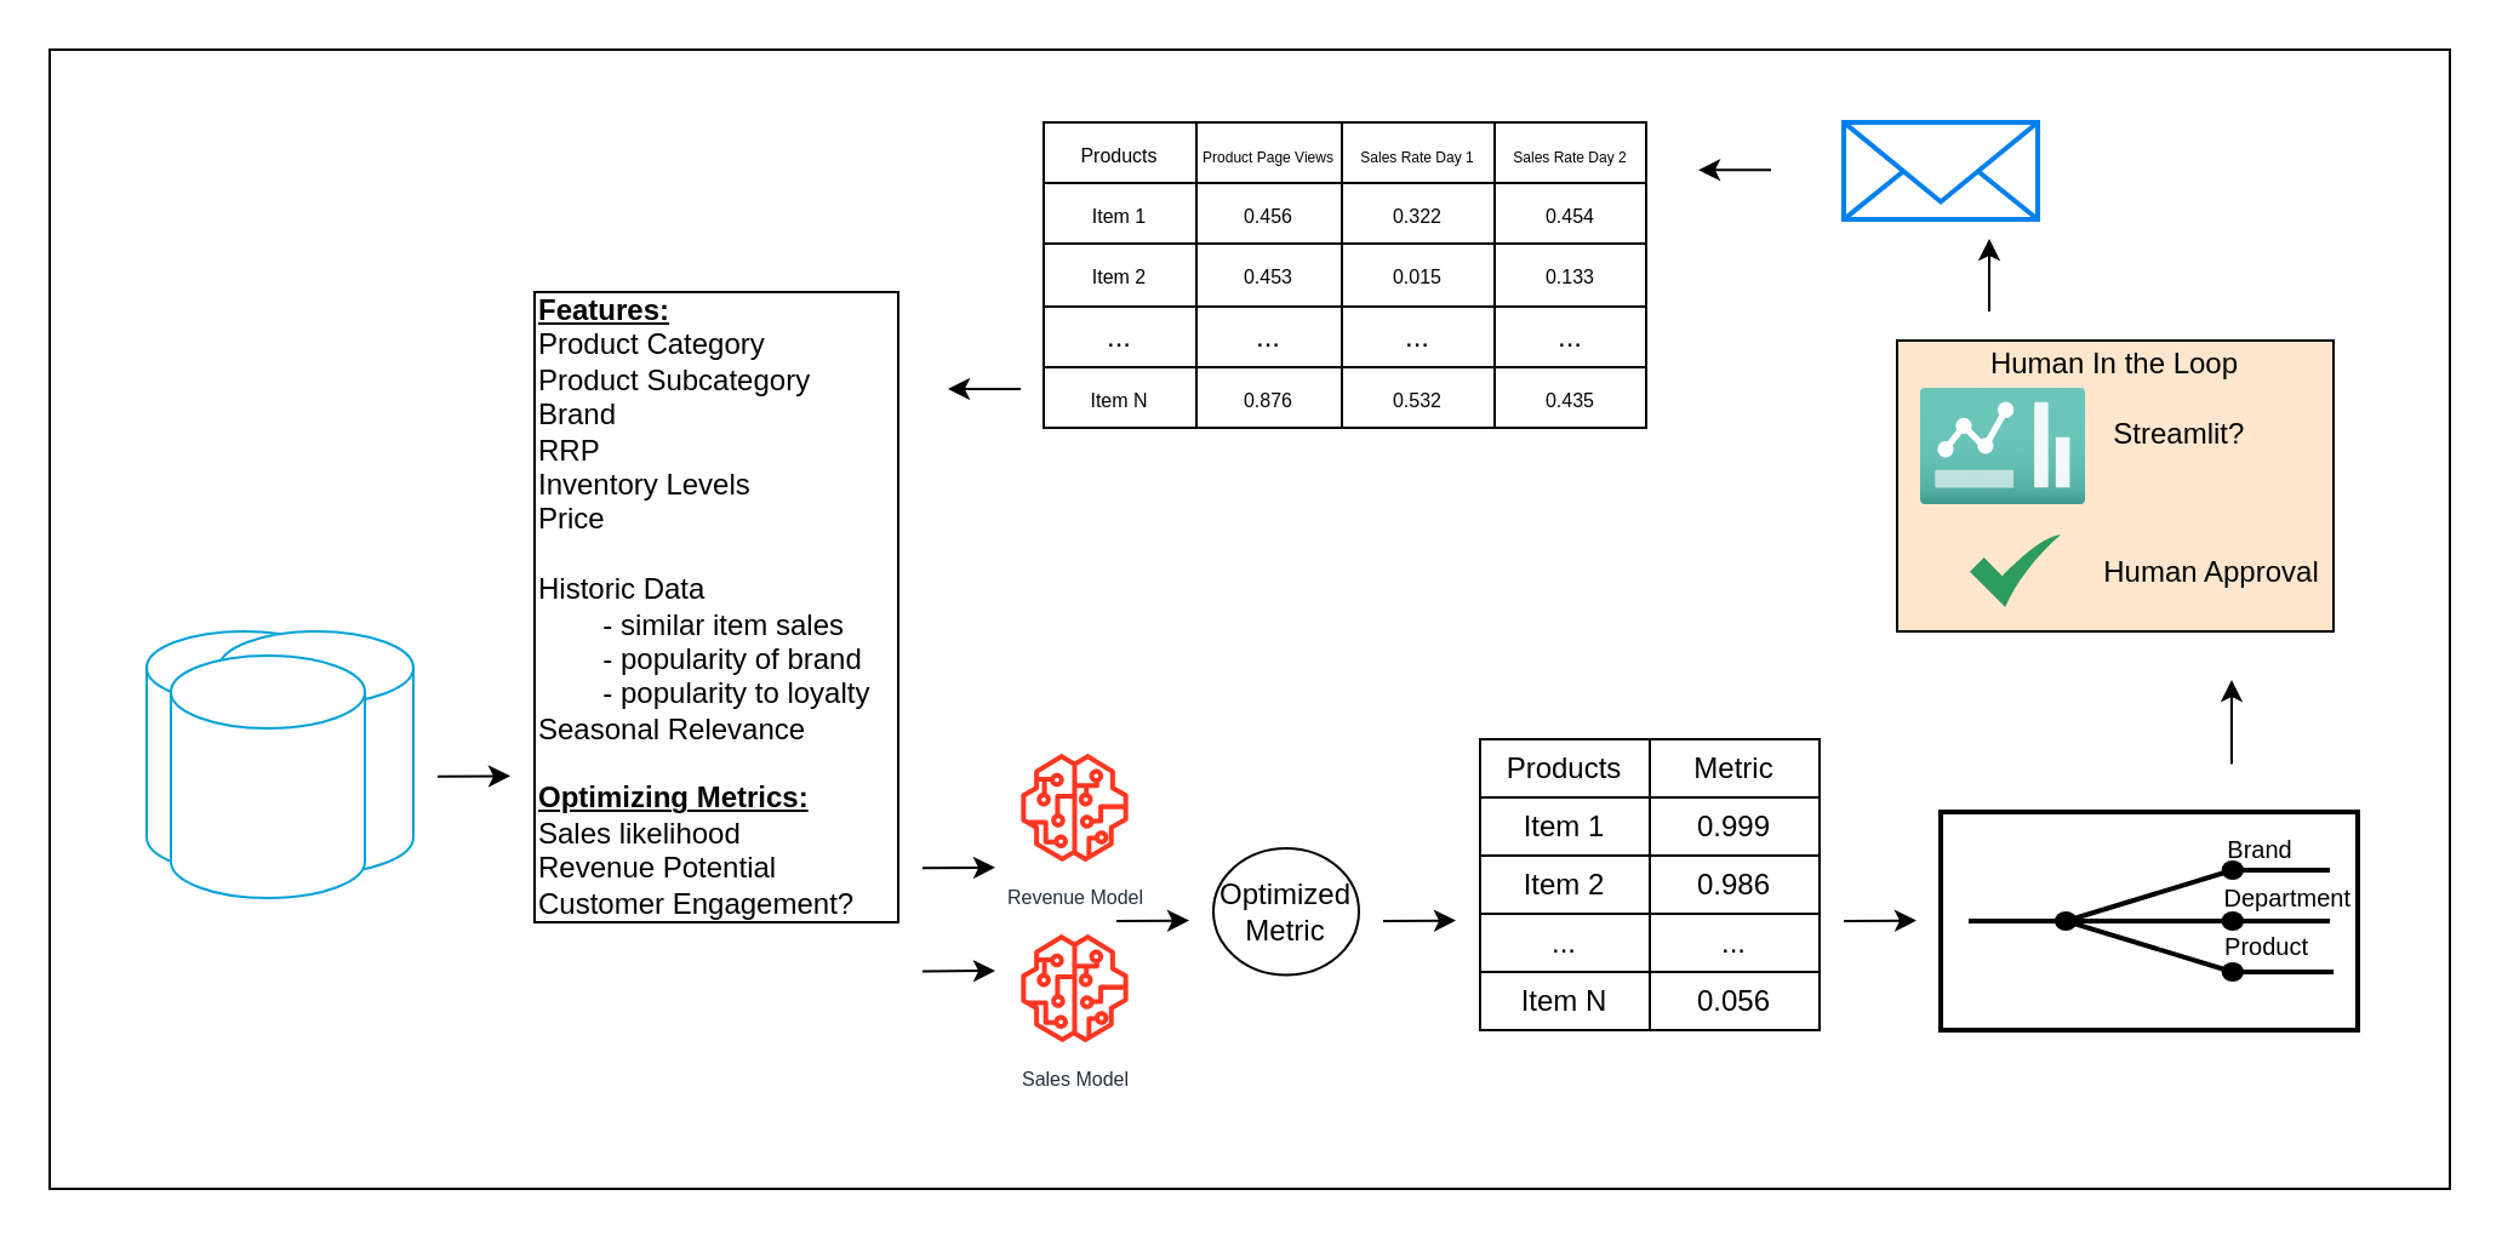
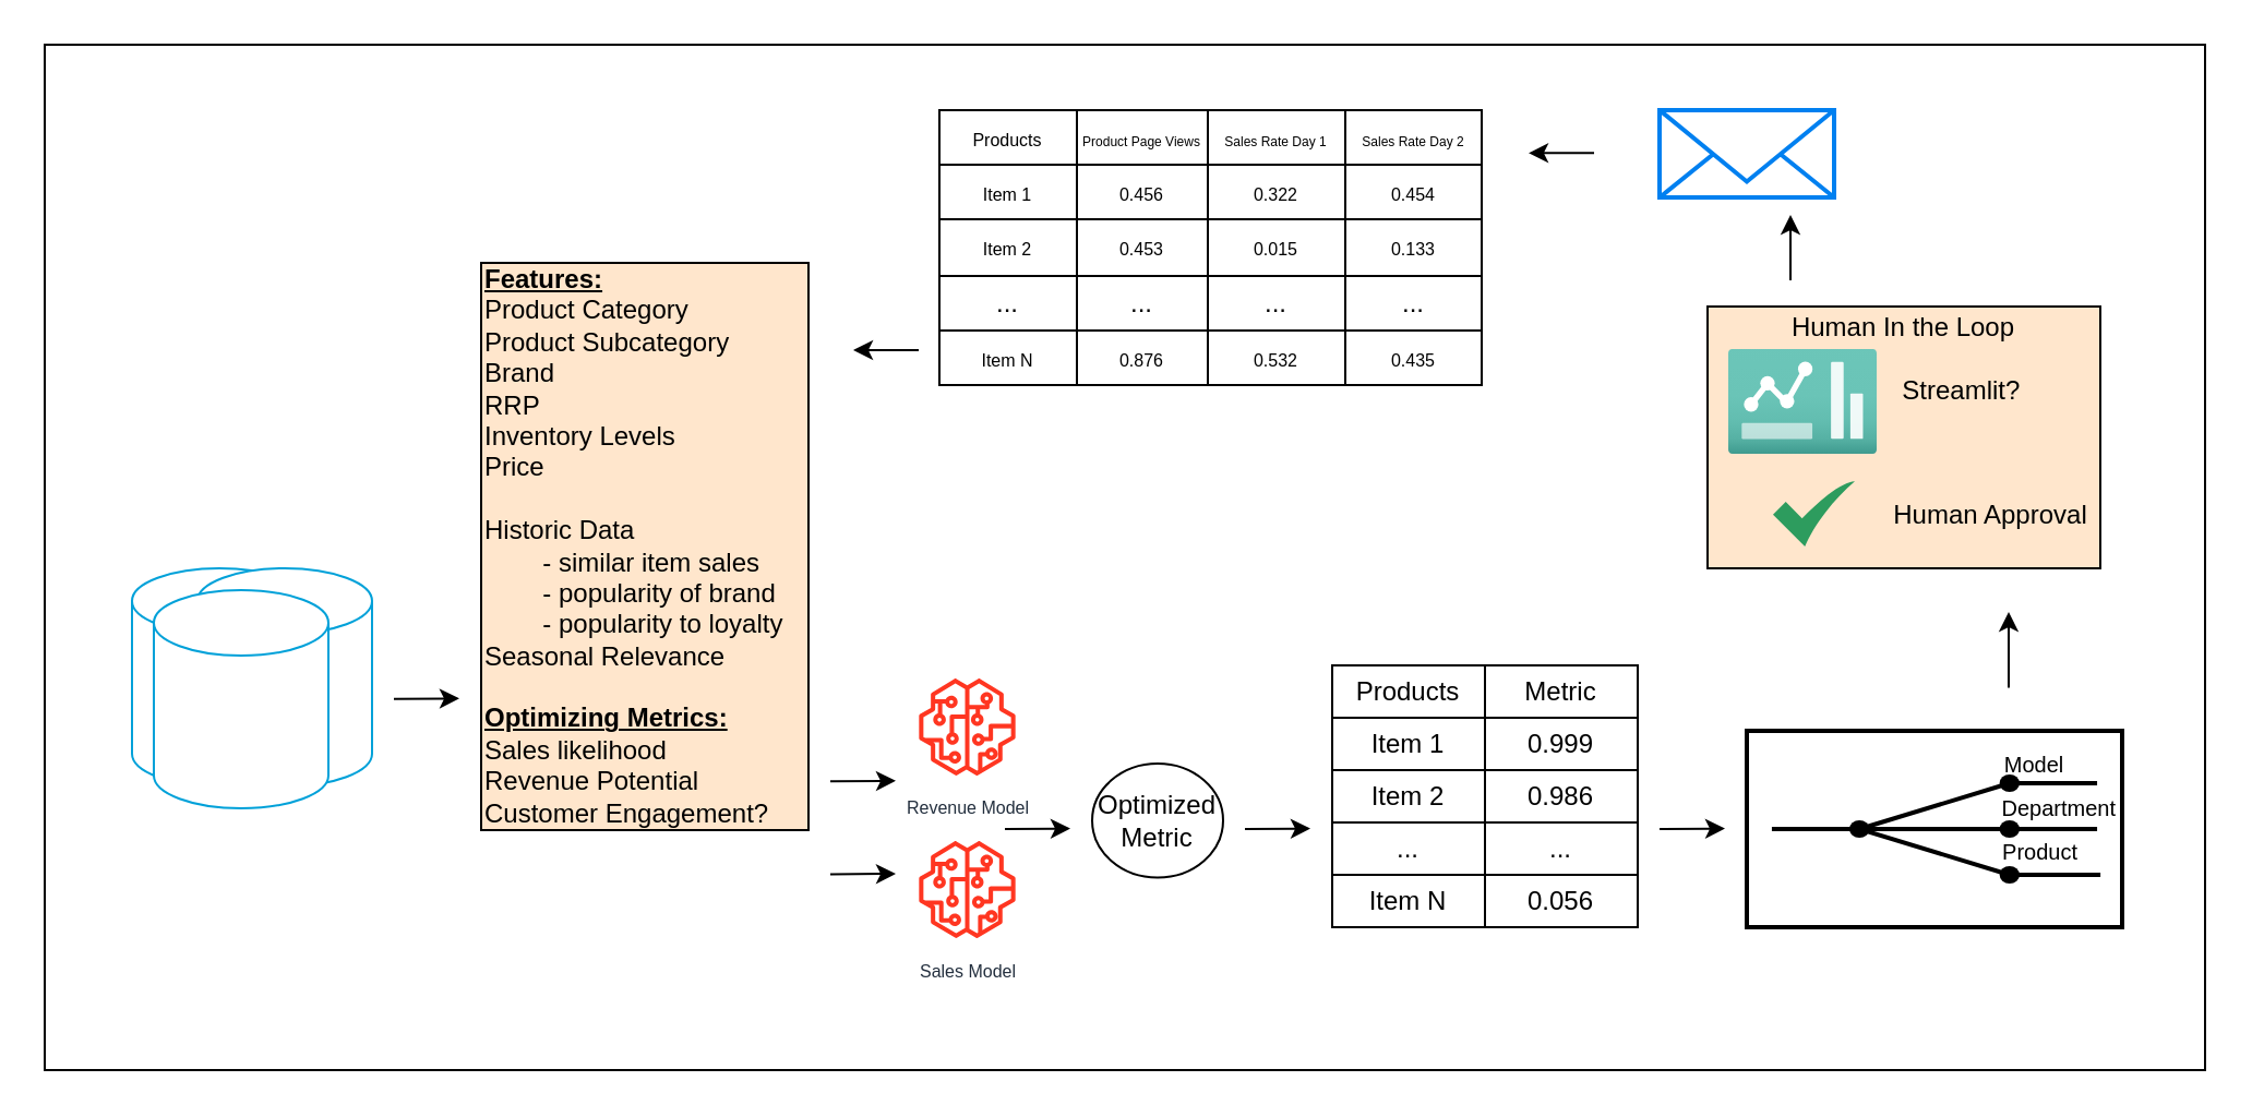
- <mxCell id="6" value="&lt;div&gt;&lt;b&gt;&lt;u&gt;Features:&lt;/u&gt;&lt;/b&gt;&lt;/div&gt;Product Category&lt;div&gt;Product Subcategory&lt;/div&gt;&lt;div&gt;Brand&lt;/div&gt;&lt;div&gt;&lt;div&gt;RRP&lt;/div&gt;&lt;div&gt;Inventory Levels&lt;/div&gt;&lt;div&gt;Price&lt;/div&gt;&lt;div&gt;&lt;br&gt;&lt;/div&gt;&lt;div&gt;Historic Data&lt;/div&gt;&lt;div&gt;&lt;span style=&quot;white-space: pre;&quot;&gt;&#09;&lt;/span&gt;- similar item sales&lt;br&gt;&lt;/div&gt;&lt;div&gt;&lt;span style=&quot;white-space: pre;&quot;&gt;&#09;&lt;/span&gt;- popularity of brand&lt;br&gt;&lt;/div&gt;&lt;div&gt;&lt;span style=&quot;white-space: pre;&quot;&gt;&#09;&lt;/span&gt;- popularity to loyalty&lt;br&gt;&lt;/div&gt;&lt;div&gt;Seasonal Relevance&lt;/div&gt;&lt;div&gt;&lt;br&gt;&lt;/div&gt;&lt;div&gt;&lt;b&gt;&lt;u&gt;Optimizing Metrics:&lt;/u&gt;&lt;/b&gt;&lt;/div&gt;&lt;div&gt;Sales likelihood&lt;/div&gt;&lt;div&gt;Revenue Potential&lt;/div&gt;&lt;div&gt;Customer Engagement?&lt;/div&gt;&lt;/div&gt;" style="rounded=0;whiteSpace=wrap;html=1;align=left;" parent="1" vertex="1"><mxGeometry x="220" y="120" width="150" height="260" as="geometry" /></mxCell>
+ <mxCell id="6" value="&lt;div&gt;&lt;b&gt;&lt;u&gt;Features:&lt;/u&gt;&lt;/b&gt;&lt;/div&gt;Product Category&lt;div&gt;Product Subcategory&lt;/div&gt;&lt;div&gt;Brand&lt;/div&gt;&lt;div&gt;&lt;div&gt;RRP&lt;/div&gt;&lt;div&gt;Inventory Levels&lt;/div&gt;&lt;div&gt;Price&lt;/div&gt;&lt;div&gt;&lt;br&gt;&lt;/div&gt;&lt;div&gt;Historic Data&lt;/div&gt;&lt;div&gt;&lt;span style=&quot;white-space: pre;&quot;&gt;&#09;&lt;/span&gt;- similar item sales&lt;br&gt;&lt;/div&gt;&lt;div&gt;&lt;span style=&quot;white-space: pre;&quot;&gt;&#09;&lt;/span&gt;- popularity of brand&lt;br&gt;&lt;/div&gt;&lt;div&gt;&lt;span style=&quot;white-space: pre;&quot;&gt;&#09;&lt;/span&gt;- popularity to loyalty&lt;br&gt;&lt;/div&gt;&lt;div&gt;Seasonal Relevance&lt;/div&gt;&lt;div&gt;&lt;br&gt;&lt;/div&gt;&lt;div&gt;&lt;b&gt;&lt;u&gt;Optimizing Metrics:&lt;/u&gt;&lt;/b&gt;&lt;/div&gt;&lt;div&gt;Sales likelihood&lt;/div&gt;&lt;div&gt;Revenue Potential&lt;/div&gt;&lt;div&gt;Customer Engagement?&lt;/div&gt;&lt;/div&gt;" style="rounded=0;whiteSpace=wrap;html=1;align=left;fillColor=#ffe6cc;" parent="1" vertex="1"><mxGeometry x="220" y="120" width="150" height="260" as="geometry" /></mxCell>
- <mxCell id="65" value="&lt;font style=&quot;font-size: 10px;&quot;&gt;Brand&lt;/font&gt;" style="text;html=1;align=center;verticalAlign=middle;whiteSpace=wrap;rounded=0;" parent="1" vertex="1"><mxGeometry x="902" y="334.5" width="60" height="30" as="geometry" /></mxCell>
+ <mxCell id="65" value="&lt;font style=&quot;font-size: 10px;&quot;&gt;Model&lt;/font&gt;" style="text;html=1;align=center;verticalAlign=middle;whiteSpace=wrap;rounded=0;" parent="1" vertex="1"><mxGeometry x="902" y="334.5" width="60" height="30" as="geometry" /></mxCell>
